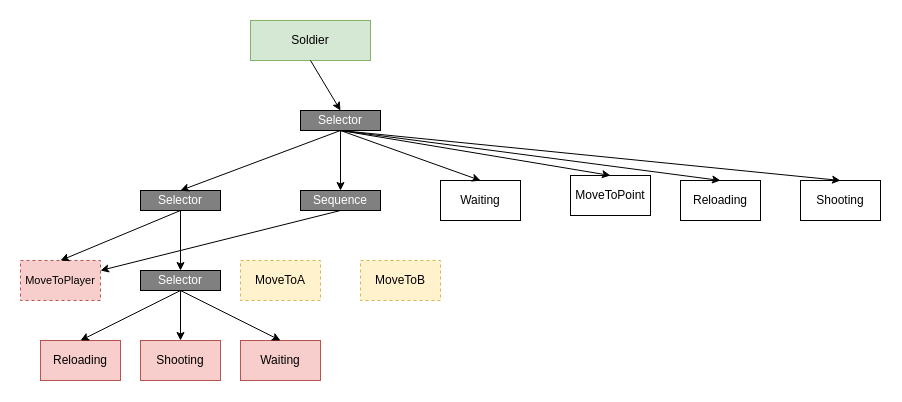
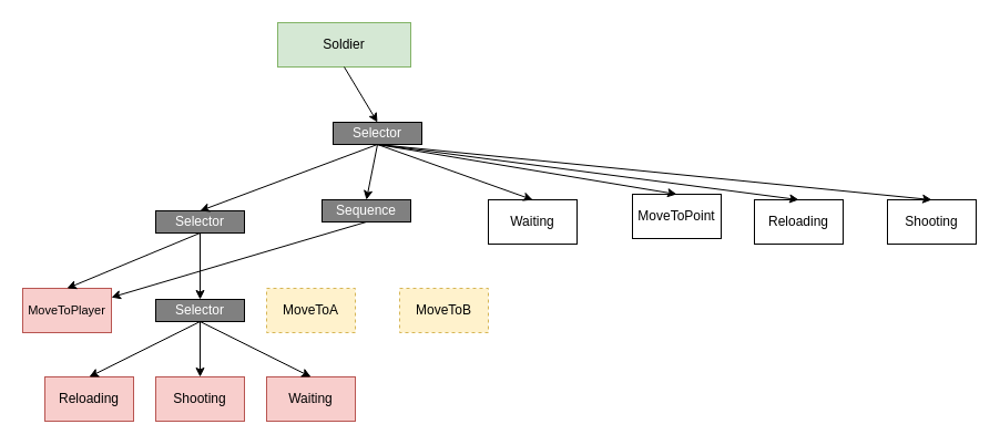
- <mxCell id="7" value="Sequence" style="rounded=0;whiteSpace=wrap;html=1;fillColor=#808080;fontColor=#FFFFFF;" vertex="1" parent="1"><mxGeometry x="300" y="190" width="80" height="20" as="geometry" /></mxCell>
+ <mxCell id="7" value="Sequence" style="rounded=0;whiteSpace=wrap;html=1;fillColor=#808080;fontColor=#FFFFFF;" vertex="1" parent="1"><mxGeometry x="290" y="180" width="80" height="20" as="geometry" /></mxCell>
- <mxCell id="13" value="&lt;font style=&quot;font-size: 11px;&quot;&gt;MoveToPlayer&lt;/font&gt;" style="rounded=0;whiteSpace=wrap;html=1;fillColor=#f8cecc;strokeColor=#b85450;dashed=1;" vertex="1" parent="1"><mxGeometry x="20" y="260" width="80" height="40" as="geometry" /></mxCell>
+ <mxCell id="13" value="&lt;font style=&quot;font-size: 11px;&quot;&gt;MoveToPlayer&lt;/font&gt;" style="rounded=0;whiteSpace=wrap;html=1;fillColor=#f8cecc;strokeColor=#b85450;" vertex="1" parent="1"><mxGeometry x="20" y="260" width="80" height="40" as="geometry" /></mxCell>
